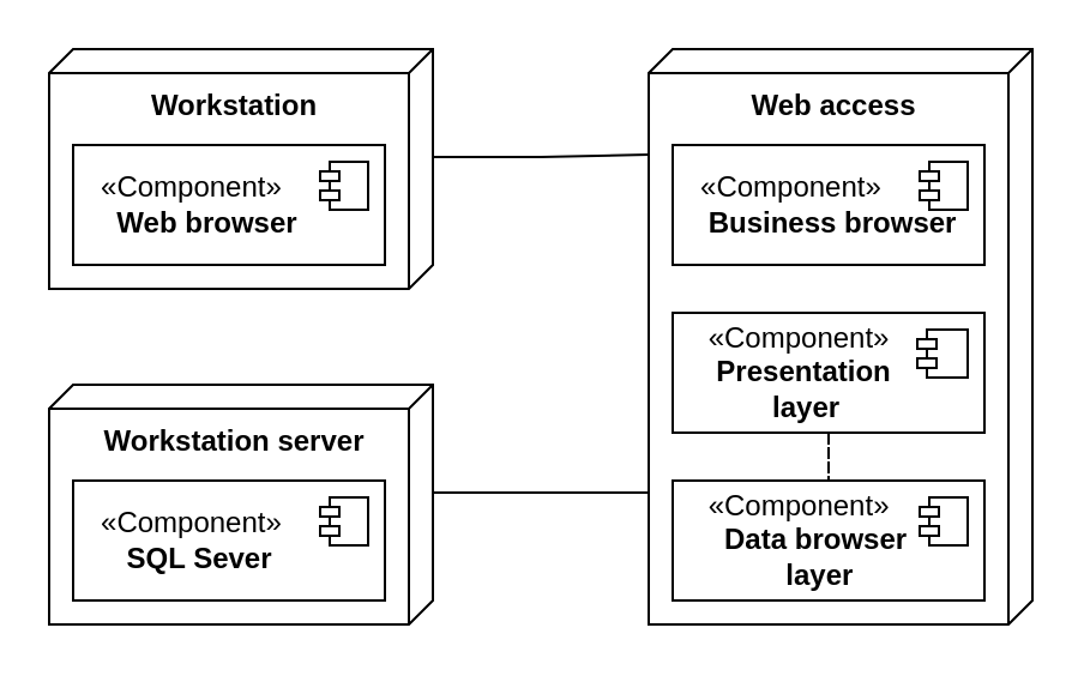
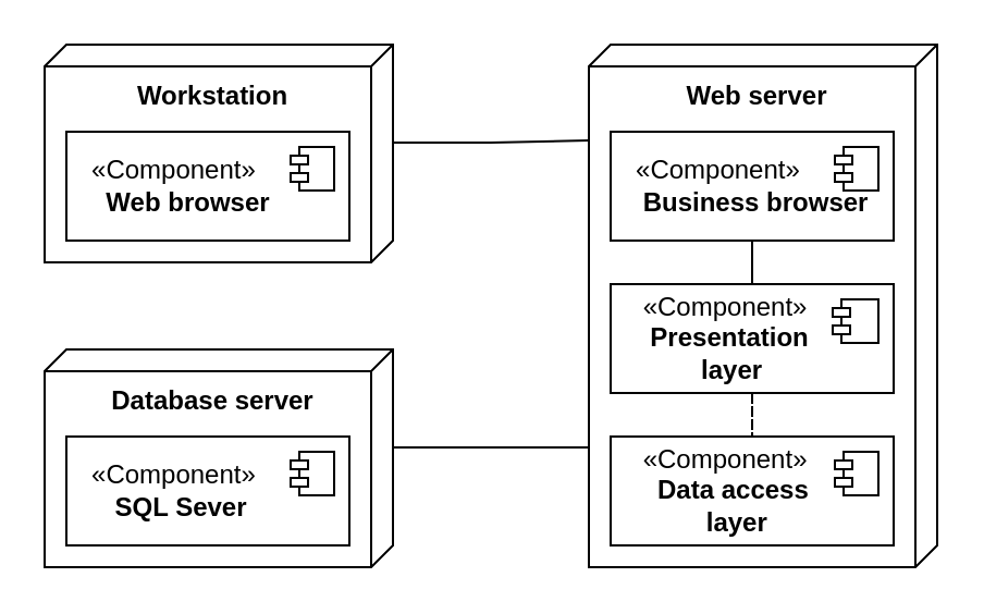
- <mxCell id="3" value="&lt;b&gt;Web access&lt;/b&gt;" style="verticalAlign=top;align=center;shape=cube;size=10;direction=south;fontStyle=0;html=1;boundedLbl=1;spacingLeft=5;whiteSpace=wrap;" vertex="1" parent="1"><mxGeometry x="270" y="20" width="160" height="240" as="geometry" /></mxCell>
+ <mxCell id="3" value="&lt;b&gt;Web server&lt;/b&gt;" style="verticalAlign=top;align=center;shape=cube;size=10;direction=south;fontStyle=0;html=1;boundedLbl=1;spacingLeft=5;whiteSpace=wrap;" vertex="1" parent="1"><mxGeometry x="270" y="20" width="160" height="240" as="geometry" /></mxCell>
+ <mxCell id="4" style="edgeStyle=orthogonalEdgeStyle;rounded=0;orthogonalLoop=1;jettySize=auto;html=1;exitX=0.5;exitY=1;exitDx=0;exitDy=0;entryX=0.5;entryY=0;entryDx=0;entryDy=0;endArrow=none;endFill=0;" edge="1" parent="1" source="5" target="8"><mxGeometry relative="1" as="geometry" /></mxCell>
- <mxCell id="14" value="&lt;b&gt;Workstation server&lt;/b&gt;" style="verticalAlign=top;align=center;shape=cube;size=10;direction=south;fontStyle=0;html=1;boundedLbl=1;spacingLeft=5;whiteSpace=wrap;" vertex="1" parent="1"><mxGeometry x="20" y="160" width="160" height="100" as="geometry" /></mxCell>
+ <mxCell id="14" value="&lt;b&gt;Database server&lt;/b&gt;" style="verticalAlign=top;align=center;shape=cube;size=10;direction=south;fontStyle=0;html=1;boundedLbl=1;spacingLeft=5;whiteSpace=wrap;" vertex="1" parent="1"><mxGeometry x="20" y="160" width="160" height="100" as="geometry" /></mxCell>
- <mxCell id="10" value="&lt;div style=&quot;&quot;&gt;&lt;span style=&quot;background-color: initial;&quot;&gt;&amp;nbsp; &amp;nbsp; «&lt;/span&gt;&lt;span style=&quot;background-color: initial;&quot;&gt;Component&lt;/span&gt;&lt;span style=&quot;background-color: initial;&quot;&gt;»&lt;/span&gt;&lt;/div&gt;&lt;div style=&quot;text-align: center;&quot;&gt;&lt;span style=&quot;background-color: initial;&quot;&gt;&amp;nbsp; &amp;nbsp; &amp;nbsp;&amp;nbsp;&lt;b&gt;Data browser&lt;/b&gt;&lt;/span&gt;&lt;/div&gt;&lt;div style=&quot;text-align: center;&quot;&gt;&lt;span style=&quot;background-color: initial;&quot;&gt;&lt;b&gt;&amp;nbsp; &amp;nbsp; &amp;nbsp; &amp;nbsp;layer&lt;/b&gt;&lt;/span&gt;&lt;/div&gt;" style="html=1;dropTarget=0;whiteSpace=wrap;align=left;" vertex="1" parent="1"><mxGeometry x="280" y="200" width="130" height="50" as="geometry" /></mxCell>
+ <mxCell id="10" value="&lt;div style=&quot;&quot;&gt;&lt;span style=&quot;background-color: initial;&quot;&gt;&amp;nbsp; &amp;nbsp; «&lt;/span&gt;&lt;span style=&quot;background-color: initial;&quot;&gt;Component&lt;/span&gt;&lt;span style=&quot;background-color: initial;&quot;&gt;»&lt;/span&gt;&lt;/div&gt;&lt;div style=&quot;text-align: center;&quot;&gt;&lt;span style=&quot;background-color: initial;&quot;&gt;&amp;nbsp; &amp;nbsp; &amp;nbsp;&amp;nbsp;&lt;b&gt;Data access&lt;/b&gt;&lt;/span&gt;&lt;/div&gt;&lt;div style=&quot;text-align: center;&quot;&gt;&lt;span style=&quot;background-color: initial;&quot;&gt;&lt;b&gt;&amp;nbsp; &amp;nbsp; &amp;nbsp; &amp;nbsp;layer&lt;/b&gt;&lt;/span&gt;&lt;/div&gt;" style="html=1;dropTarget=0;whiteSpace=wrap;align=left;" vertex="1" parent="1"><mxGeometry x="280" y="200" width="130" height="50" as="geometry" /></mxCell>
